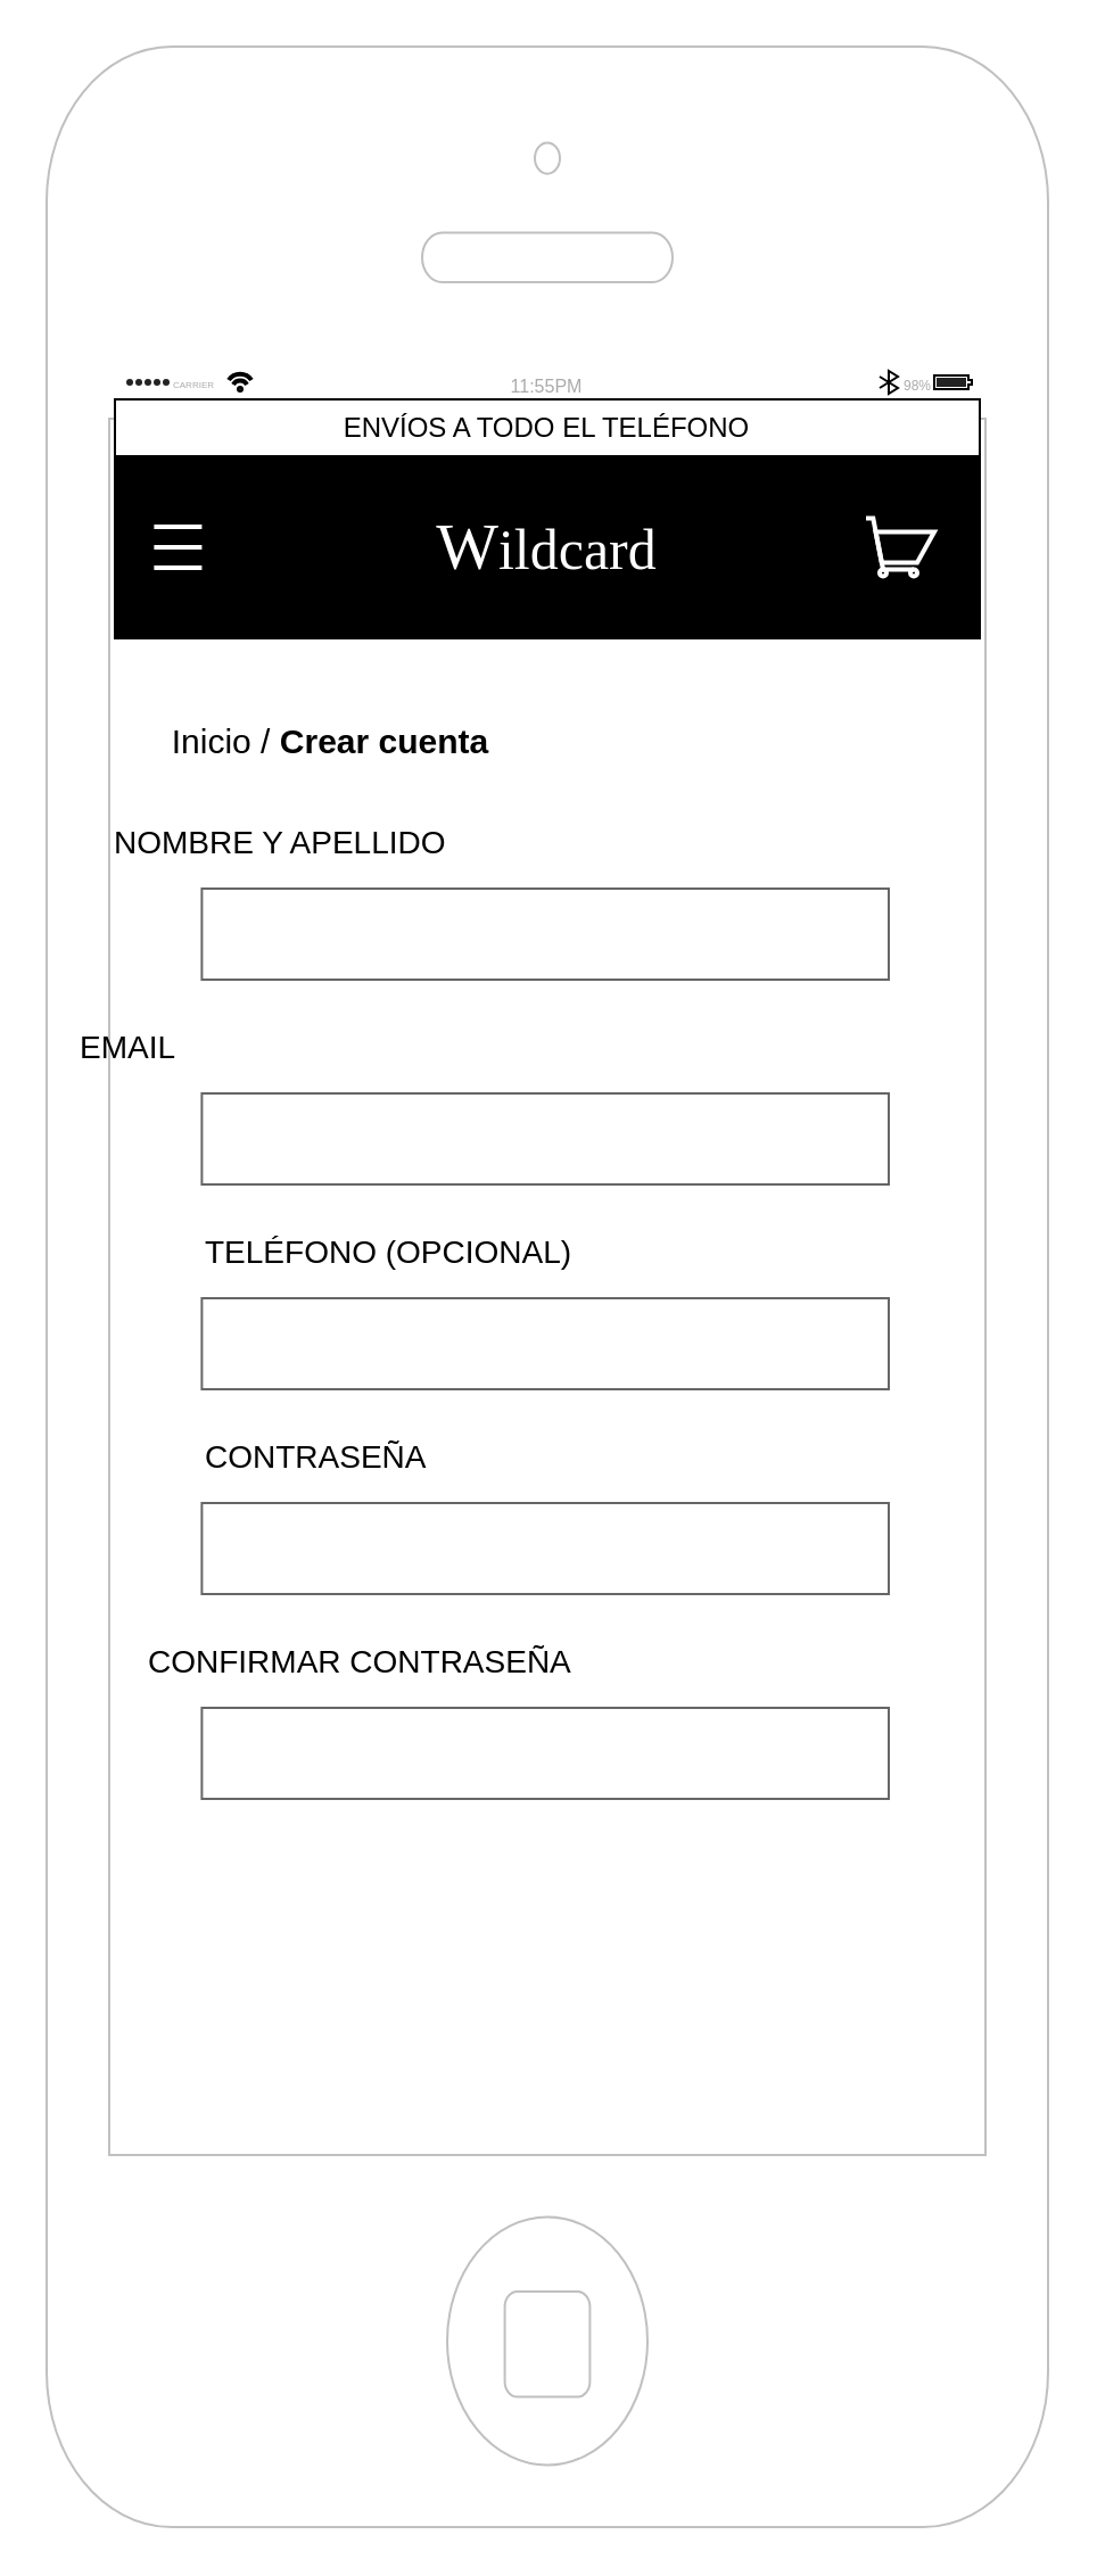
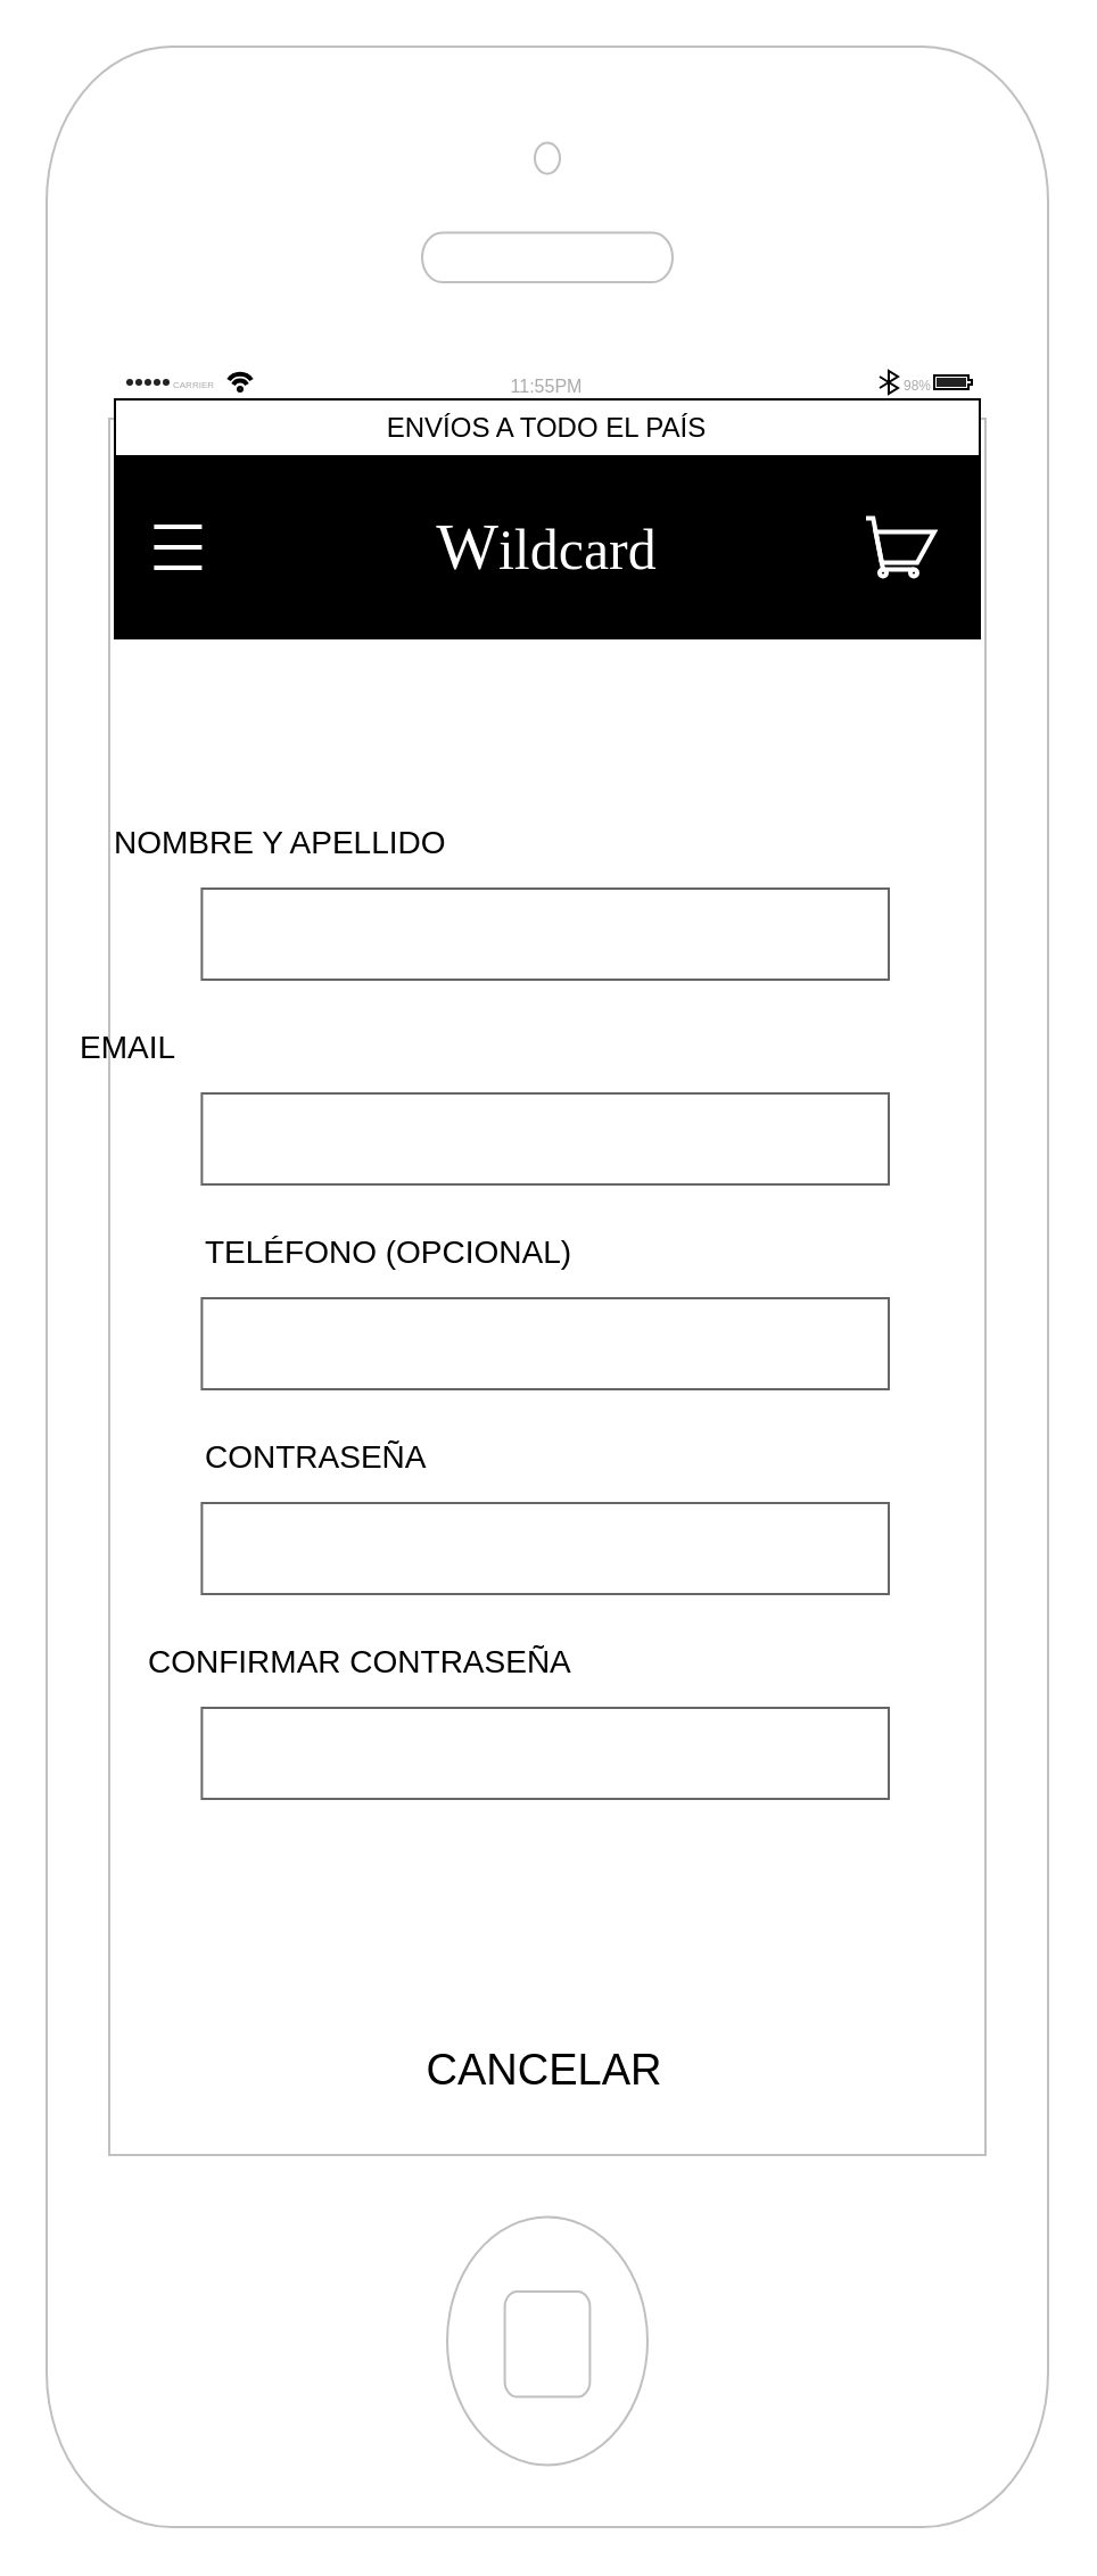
- <mxCell id="7" value="&lt;font style=&quot;vertical-align: inherit&quot;&gt;&lt;font style=&quot;vertical-align: inherit&quot;&gt;ENVÍOS A TODO EL TELÉFONO&lt;/font&gt;&lt;/font&gt;" style="rounded=0;whiteSpace=wrap;html=1;" parent="1" vertex="1"><mxGeometry x="50" y="175" width="380" height="25" as="geometry" /></mxCell>
+ <mxCell id="7" value="&lt;font style=&quot;vertical-align: inherit&quot;&gt;&lt;font style=&quot;vertical-align: inherit&quot;&gt;ENVÍOS A TODO EL PAÍS&lt;/font&gt;&lt;/font&gt;" style="rounded=0;whiteSpace=wrap;html=1;" parent="1" vertex="1"><mxGeometry x="50" y="175" width="380" height="25" as="geometry" /></mxCell>
- <mxCell id="11" value="&lt;font style=&quot;font-size: 15px&quot;&gt;Inicio / &lt;b&gt;Crear cuenta&lt;/b&gt;&lt;/font&gt;" style="text;html=1;strokeColor=none;fillColor=none;align=center;verticalAlign=middle;whiteSpace=wrap;rounded=0;" parent="1" vertex="1"><mxGeometry x="60" y="310" width="170" height="30" as="geometry" /></mxCell>
+ <mxCell id="22" value="CANCELAR" style="text;html=1;strokeColor=none;fillColor=none;align=center;verticalAlign=middle;whiteSpace=wrap;rounded=0;fontSize=19;" parent="1" vertex="1"><mxGeometry x="169.1" y="900" width="140" height="20" as="geometry" /></mxCell>
